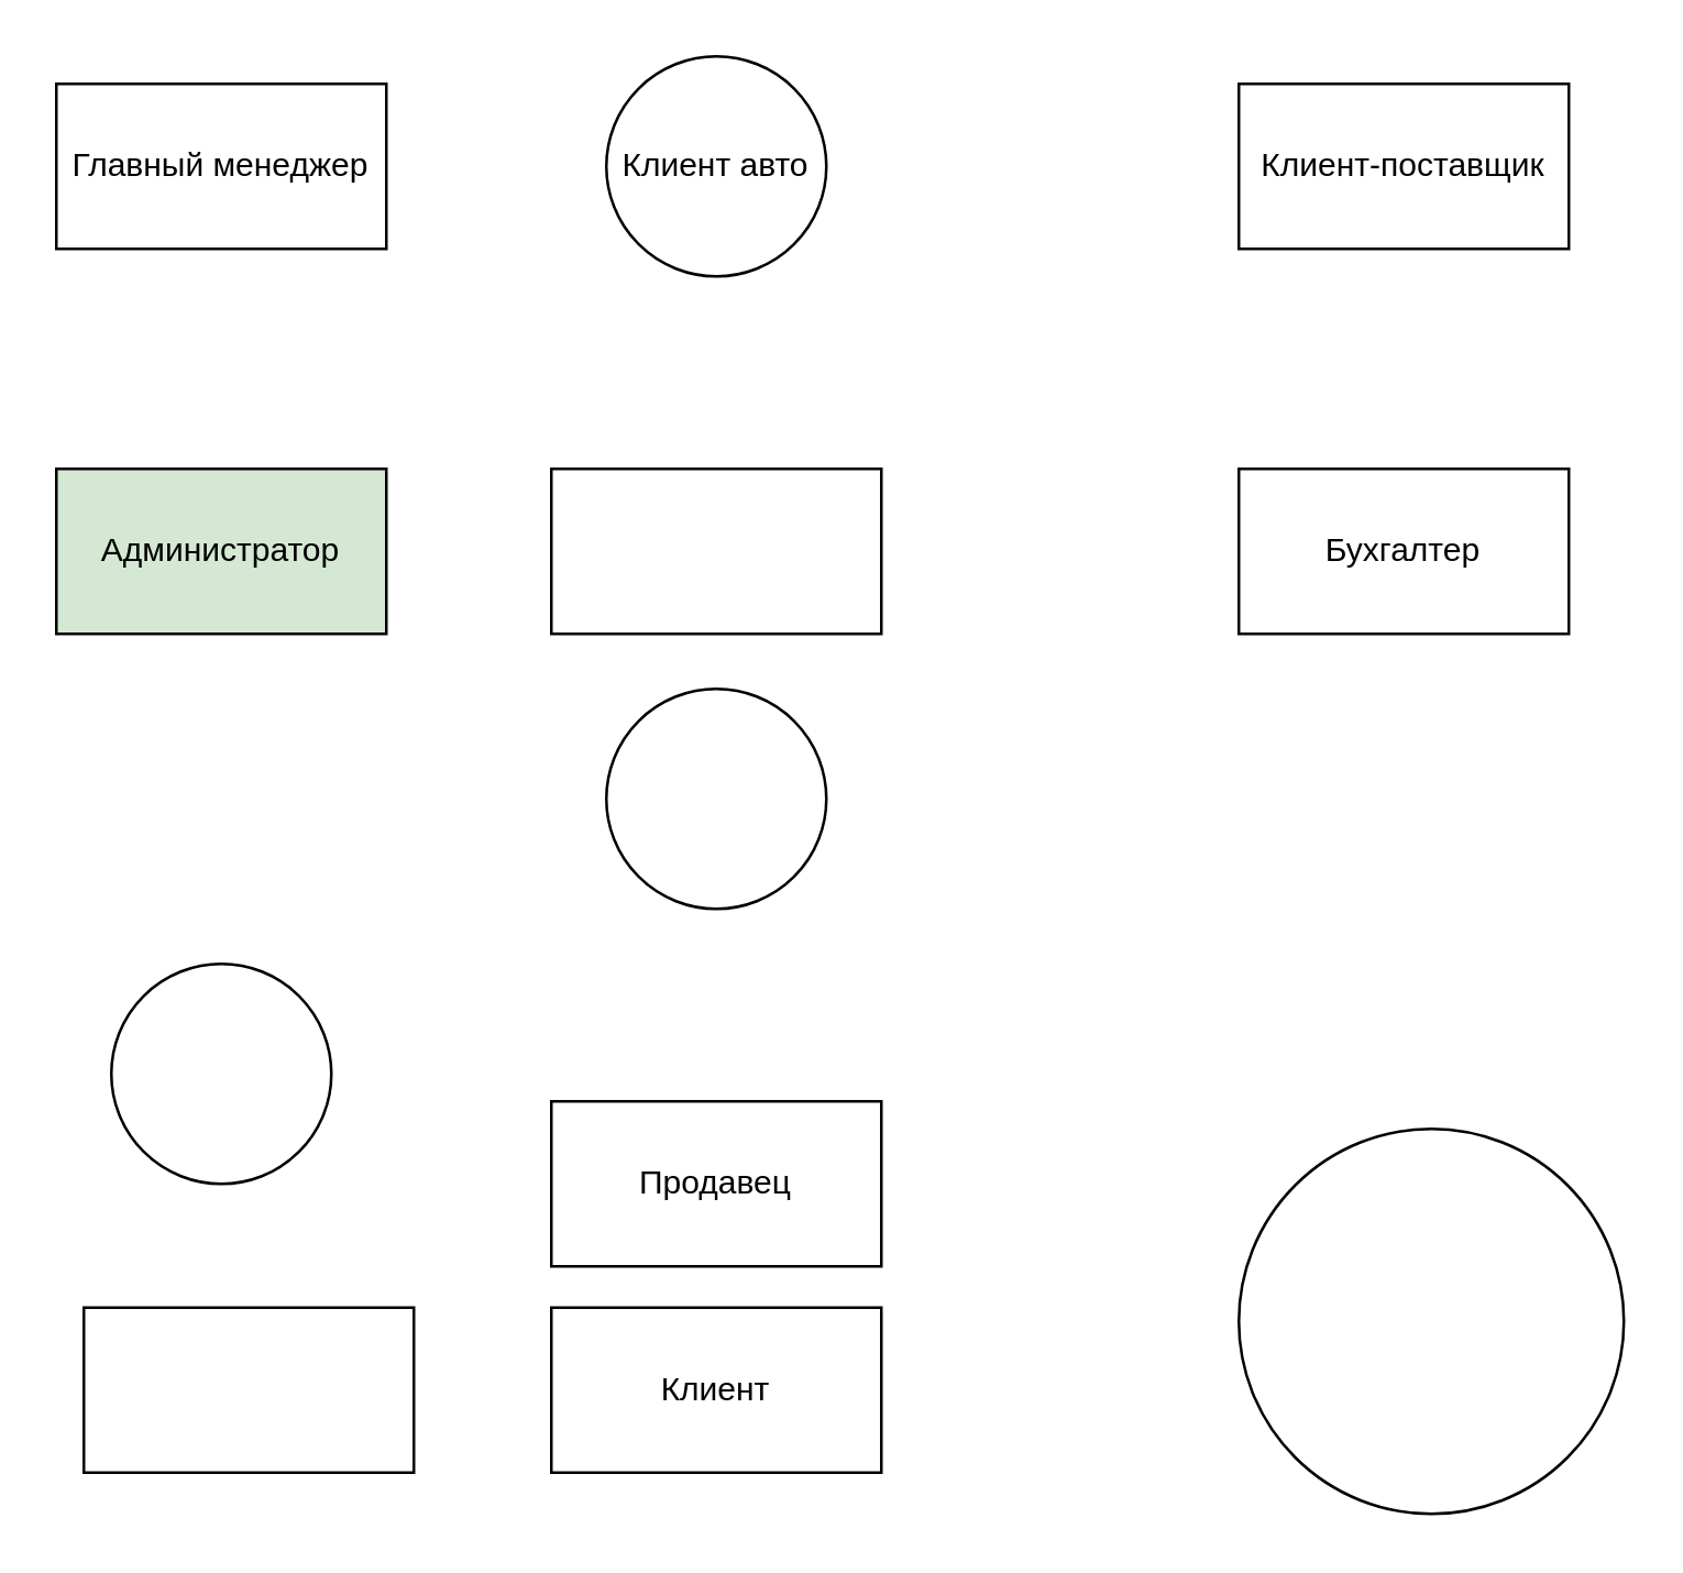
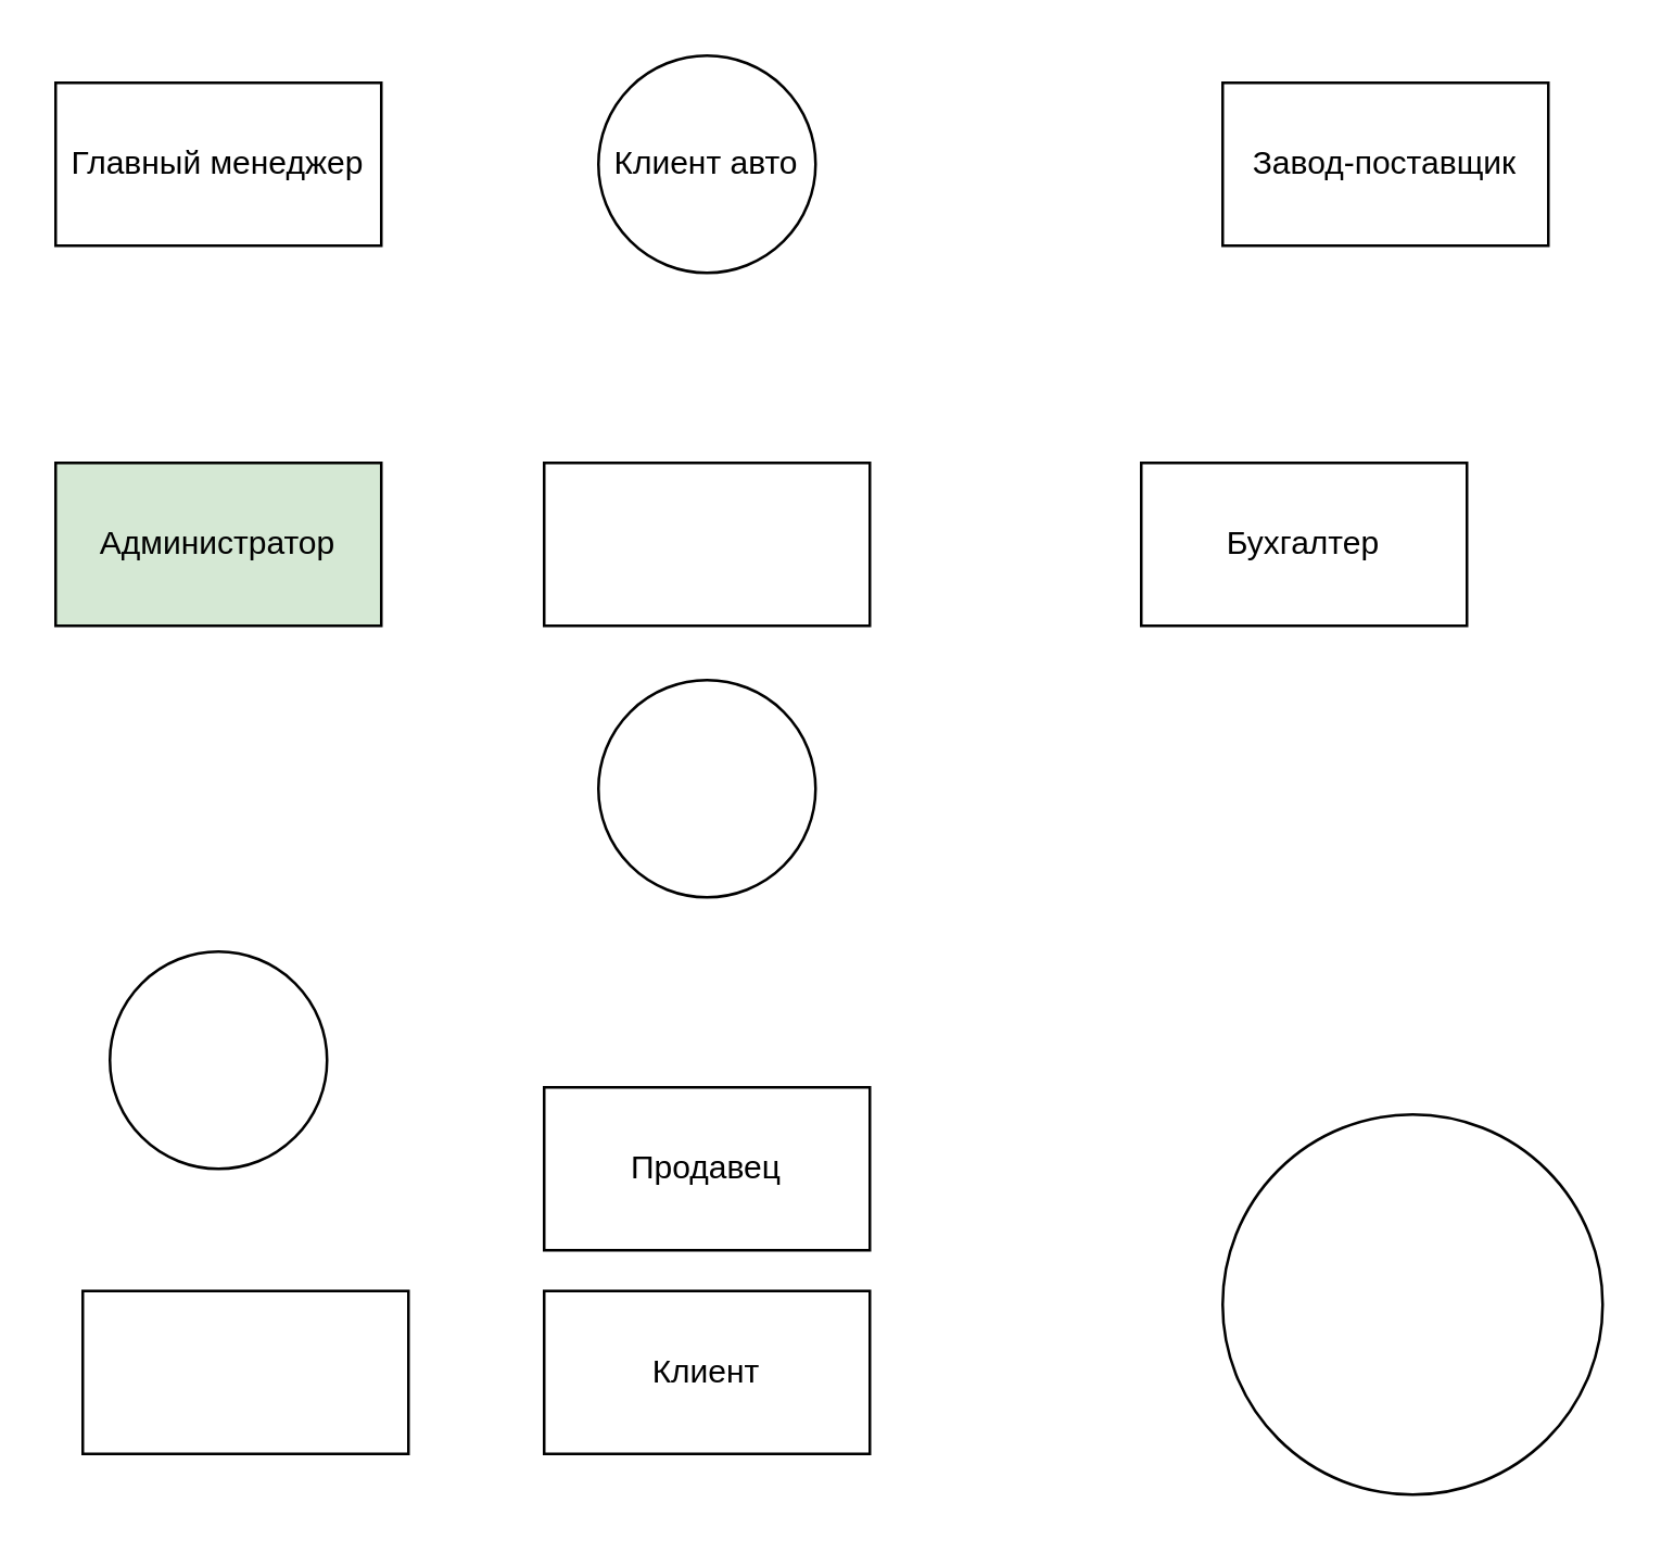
- <mxCell id="9" value="Клиент-поставщик" style="rounded=0;whiteSpace=wrap;html=1;" vertex="1" parent="1"><mxGeometry x="450" y="30" width="120" height="60" as="geometry" /></mxCell>
+ <mxCell id="9" value="Завод-поставщик" style="rounded=0;whiteSpace=wrap;html=1;" vertex="1" parent="1"><mxGeometry x="450" y="30" width="120" height="60" as="geometry" /></mxCell>
- <mxCell id="7" value="Бухгалтер" style="rounded=0;whiteSpace=wrap;html=1;" vertex="1" parent="1"><mxGeometry x="450" y="170" width="120" height="60" as="geometry" /></mxCell>
+ <mxCell id="7" value="Бухгалтер" style="rounded=0;whiteSpace=wrap;html=1;" vertex="1" parent="1"><mxGeometry x="420" y="170" width="120" height="60" as="geometry" /></mxCell>
